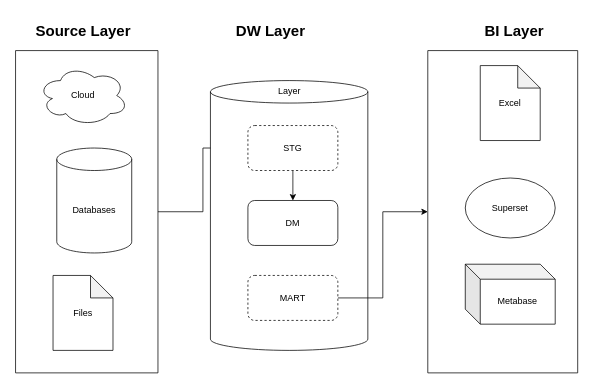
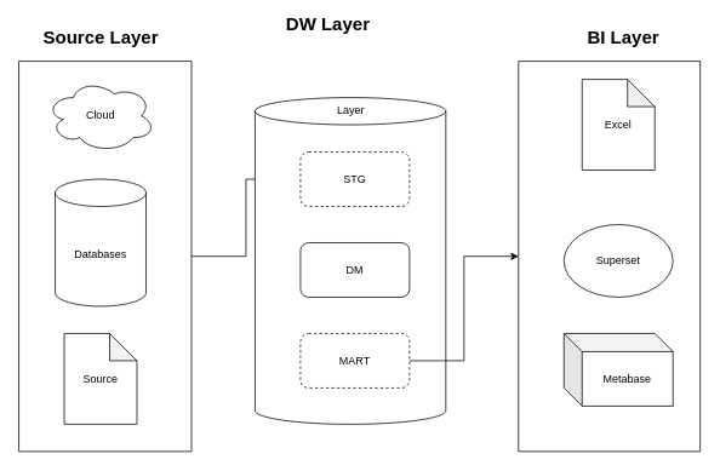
- <mxCell id="14" value="DW Layer" style="text;html=1;align=center;verticalAlign=middle;resizable=0;points=[];autosize=1;strokeColor=none;fillColor=none;fontSize=20;fontStyle=1" vertex="1" parent="1"><mxGeometry x="305" y="20" width="110" height="40" as="geometry" /></mxCell>
+ <mxCell id="14" value="DW Layer" style="text;html=1;align=center;verticalAlign=middle;resizable=0;points=[];autosize=1;strokeColor=none;fillColor=none;fontSize=20;fontStyle=1" vertex="1" parent="1"><mxGeometry x="305" y="5" width="110" height="40" as="geometry" /></mxCell>
- <mxCell id="15" style="edgeStyle=orthogonalEdgeStyle;rounded=0;orthogonalLoop=1;jettySize=auto;html=1;entryX=0.5;entryY=0;entryDx=0;entryDy=0;" edge="1" parent="1" source="16" target="17"><mxGeometry relative="1" as="geometry" /></mxCell>
- <mxCell id="5" value="Databases" style="shape=cylinder3;whiteSpace=wrap;html=1;boundedLbl=1;backgroundOutline=1;size=15;" vertex="1" parent="3"><mxGeometry x="55" y="130" width="100" height="140" as="geometry" /></mxCell>
+ <mxCell id="5" value="Databases" style="shape=cylinder3;whiteSpace=wrap;html=1;boundedLbl=1;backgroundOutline=1;size=15;" vertex="1" parent="3"><mxGeometry x="40" y="130" width="100" height="140" as="geometry" /></mxCell>
- <mxCell id="11" value="Superset" style="ellipse;whiteSpace=wrap;html=1;" vertex="1" parent="9"><mxGeometry x="50" y="170" width="120" height="80" as="geometry" /></mxCell>
+ <mxCell id="11" value="Superset" style="ellipse;whiteSpace=wrap;html=1;" vertex="1" parent="9"><mxGeometry x="50" y="180" width="120" height="80" as="geometry" /></mxCell>
- <mxCell id="12" value="Metabase" style="shape=cube;whiteSpace=wrap;html=1;boundedLbl=1;backgroundOutline=1;darkOpacity=0.05;darkOpacity2=0.1;" vertex="1" parent="9"><mxGeometry x="50" y="285" width="120" height="80" as="geometry" /></mxCell>
+ <mxCell id="12" value="Metabase" style="shape=cube;whiteSpace=wrap;html=1;boundedLbl=1;backgroundOutline=1;darkOpacity=0.05;darkOpacity2=0.1;" vertex="1" parent="9"><mxGeometry x="50" y="300" width="120" height="80" as="geometry" /></mxCell>
- <mxCell id="6" value="Files" style="shape=note;whiteSpace=wrap;html=1;backgroundOutline=1;darkOpacity=0.05;" vertex="1" parent="3"><mxGeometry x="50" y="300" width="80" height="100" as="geometry" /></mxCell>
+ <mxCell id="6" value="Source" style="shape=note;whiteSpace=wrap;html=1;backgroundOutline=1;darkOpacity=0.05;" vertex="1" parent="3"><mxGeometry x="50" y="300" width="80" height="100" as="geometry" /></mxCell>
